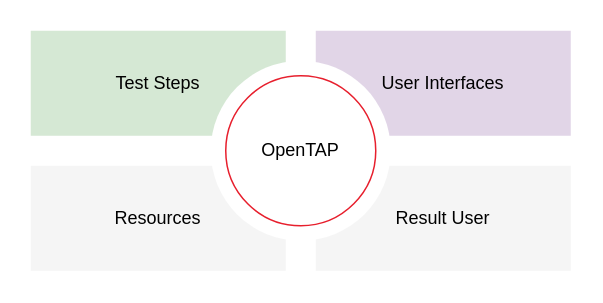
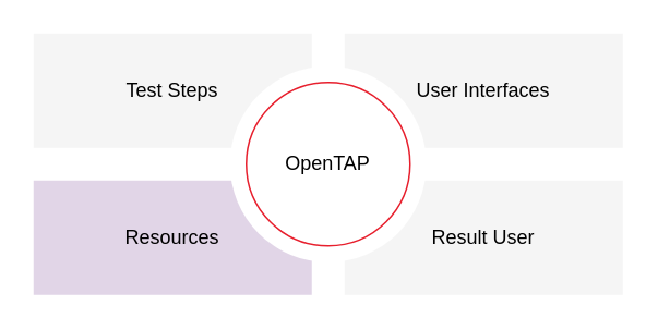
- <mxCell id="4" value="Test Steps" style="rounded=0;whiteSpace=wrap;html=1;fillColor=#d5e8d4;strokeColor=none;" vertex="1" parent="1"><mxGeometry x="20" y="20" width="170" height="70" as="geometry" /></mxCell>
+ <mxCell id="4" value="Test Steps" style="rounded=0;whiteSpace=wrap;html=1;fillColor=#F5F5F5;strokeColor=none;" vertex="1" parent="1"><mxGeometry x="20" y="20" width="170" height="70" as="geometry" /></mxCell>
- <mxCell id="3" value="User Interfaces" style="rounded=0;whiteSpace=wrap;html=1;fillColor=#e1d5e7;strokeColor=none;" vertex="1" parent="1"><mxGeometry x="210" y="20" width="170" height="70" as="geometry" /></mxCell>
+ <mxCell id="3" value="User Interfaces" style="rounded=0;whiteSpace=wrap;html=1;fillColor=#F5F5F5;strokeColor=none;" vertex="1" parent="1"><mxGeometry x="210" y="20" width="170" height="70" as="geometry" /></mxCell>
- <mxCell id="5" value="Resources" style="rounded=0;whiteSpace=wrap;html=1;fillColor=#F5F5F5;strokeColor=none;" vertex="1" parent="1"><mxGeometry x="20" y="110" width="170" height="70" as="geometry" /></mxCell>
+ <mxCell id="5" value="Resources" style="rounded=0;whiteSpace=wrap;html=1;fillColor=#e1d5e7;strokeColor=none;" vertex="1" parent="1"><mxGeometry x="20" y="110" width="170" height="70" as="geometry" /></mxCell>
